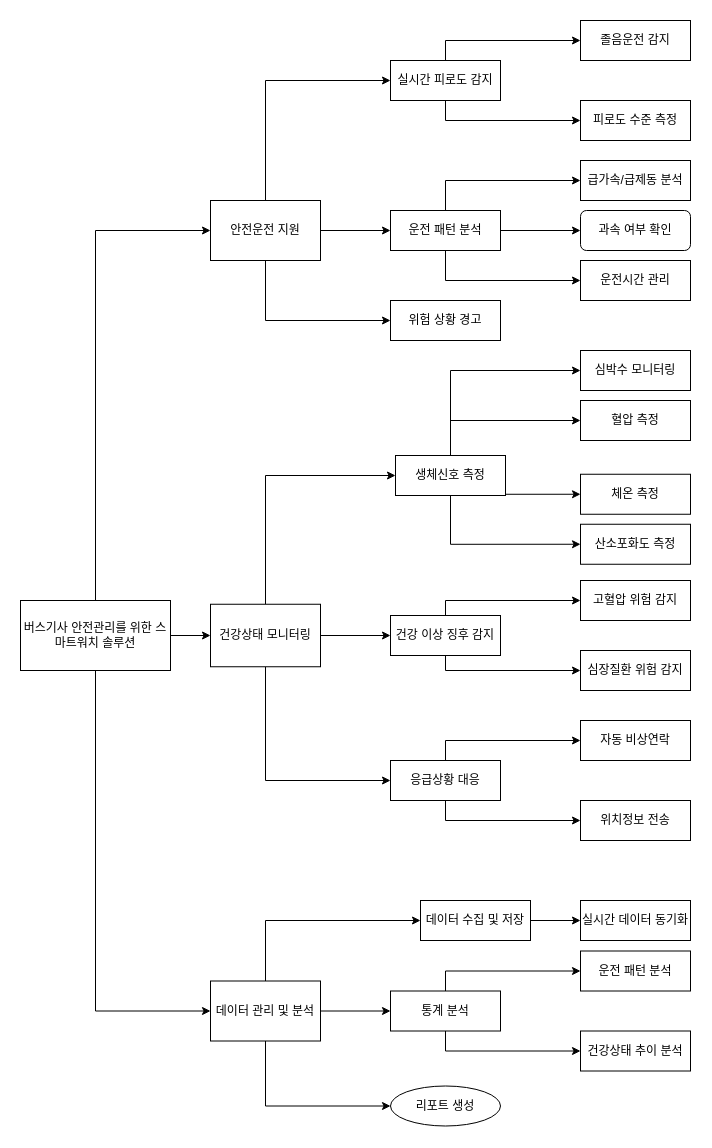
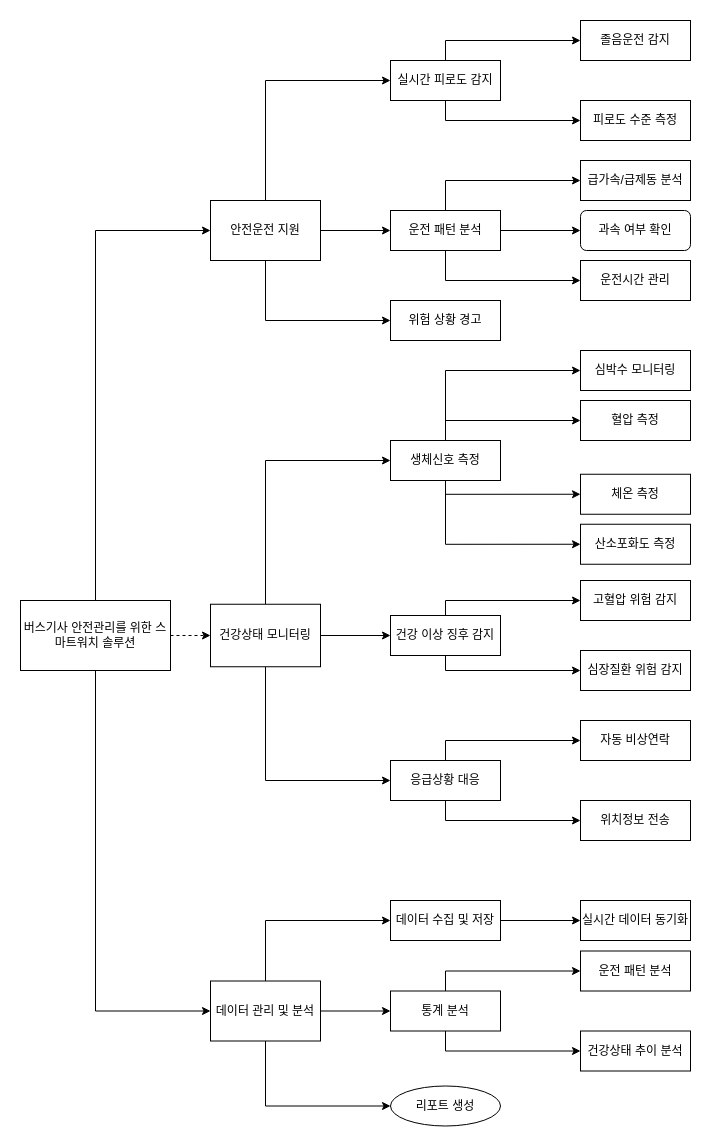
- <mxCell id="30" value="생체신호 측정" style="rounded=0;whiteSpace=wrap;html=1;movable=1;cloneable=1;deletable=1;" vertex="1" parent="1"><mxGeometry x="395" y="455" width="110" height="40" as="geometry" /></mxCell>
+ <mxCell id="30" value="생체신호 측정" style="rounded=0;whiteSpace=wrap;html=1;movable=1;cloneable=1;deletable=1;" vertex="1" parent="1"><mxGeometry x="390" y="440" width="110" height="40" as="geometry" /></mxCell>
- <mxCell id="4" style="edgeStyle=orthogonalEdgeStyle;rounded=0;orthogonalLoop=1;jettySize=auto;html=1;exitX=1;exitY=0.5;exitDx=0;exitDy=0;entryX=0;entryY=0.5;entryDx=0;entryDy=0;movable=1;cloneable=1;deletable=1;" edge="1" parent="1" source="5" target="13"><mxGeometry relative="1" as="geometry" /></mxCell>
+ <mxCell id="4" style="edgeStyle=orthogonalEdgeStyle;rounded=0;orthogonalLoop=1;jettySize=auto;html=1;exitX=1;exitY=0.5;exitDx=0;exitDy=0;entryX=0;entryY=0.5;entryDx=0;entryDy=0;movable=1;cloneable=1;deletable=1;dashed=1;" edge="1" parent="1" source="5" target="13"><mxGeometry relative="1" as="geometry" /></mxCell>
- <mxCell id="38" value="데이터 수집 및 저장" style="rounded=0;whiteSpace=wrap;html=1;movable=1;cloneable=1;deletable=1;" vertex="1" parent="1"><mxGeometry x="420" y="900" width="110" height="40" as="geometry" /></mxCell>
+ <mxCell id="38" value="데이터 수집 및 저장" style="rounded=0;whiteSpace=wrap;html=1;movable=1;cloneable=1;deletable=1;" vertex="1" parent="1"><mxGeometry x="390" y="900" width="110" height="40" as="geometry" /></mxCell>
